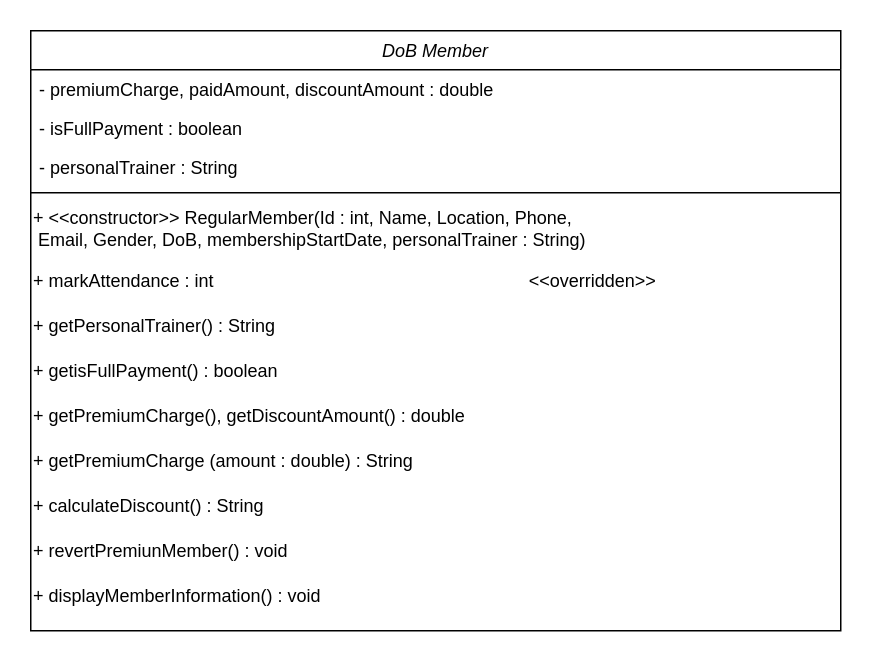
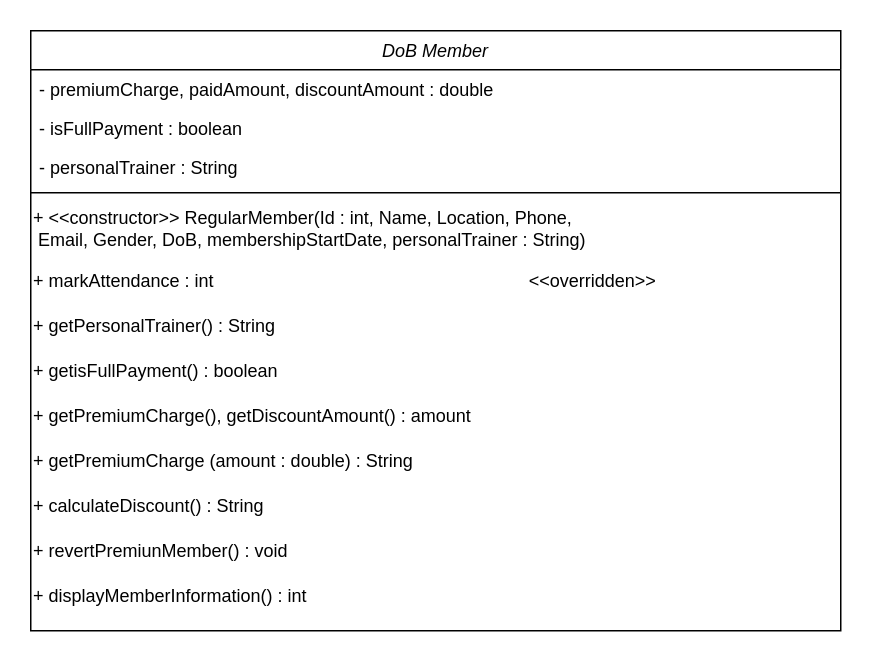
- <mxCell id="11" value="+ getPremiumCharge(), getDiscountAmount() : double" style="text;html=1;align=left;verticalAlign=middle;resizable=0;points=[];autosize=1;strokeColor=none;fillColor=none;" vertex="1" parent="2"><mxGeometry y="242" width="540" height="30" as="geometry" /></mxCell>
+ <mxCell id="11" value="+ getPremiumCharge(), getDiscountAmount() : amount" style="text;html=1;align=left;verticalAlign=middle;resizable=0;points=[];autosize=1;strokeColor=none;fillColor=none;" vertex="1" parent="2"><mxGeometry y="242" width="540" height="30" as="geometry" /></mxCell>
- <mxCell id="15" value="+ displayMemberInformation() : void" style="text;html=1;align=left;verticalAlign=middle;resizable=0;points=[];autosize=1;strokeColor=none;fillColor=none;" vertex="1" parent="2"><mxGeometry y="362" width="540" height="30" as="geometry" /></mxCell>
+ <mxCell id="15" value="+ displayMemberInformation() : int" style="text;html=1;align=left;verticalAlign=middle;resizable=0;points=[];autosize=1;strokeColor=none;fillColor=none;" vertex="1" parent="2"><mxGeometry y="362" width="540" height="30" as="geometry" /></mxCell>
